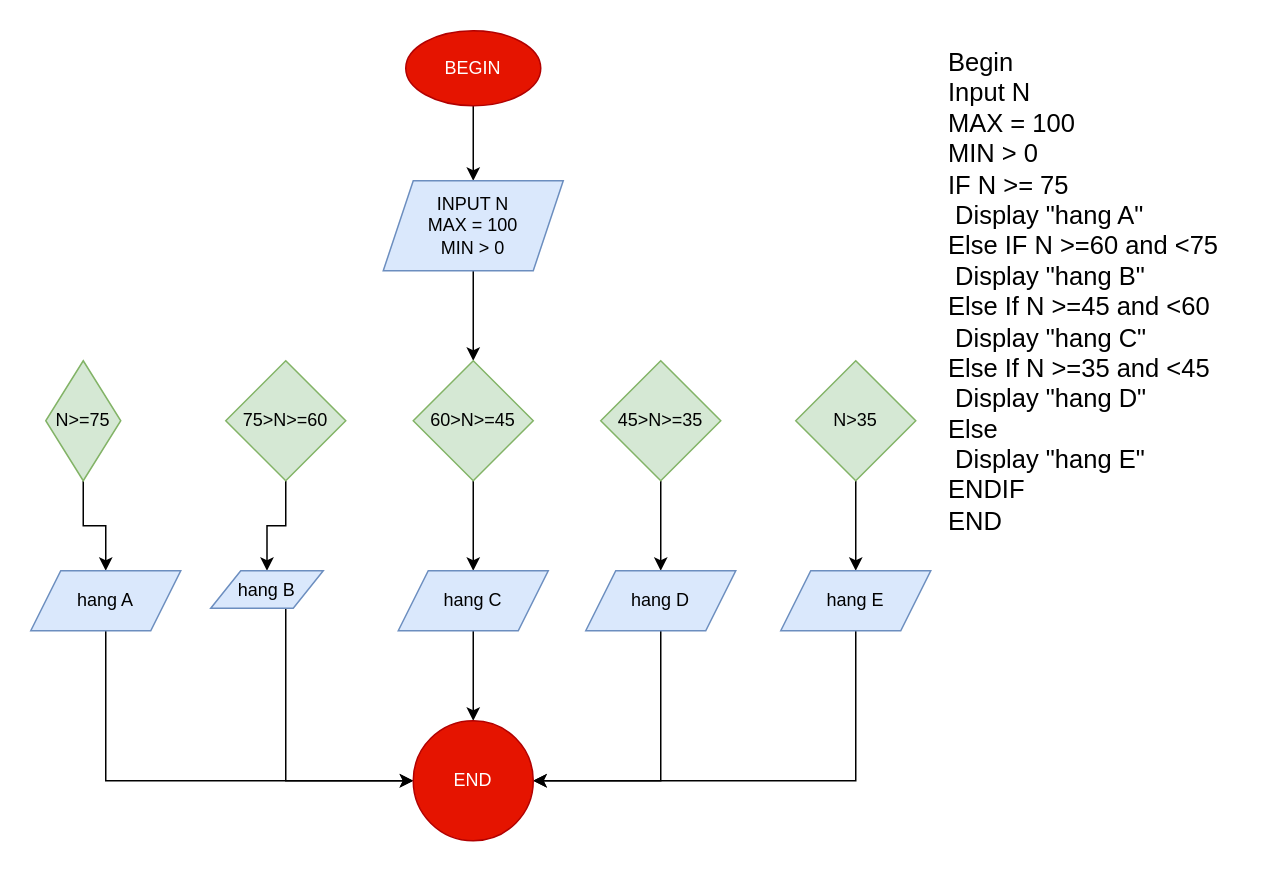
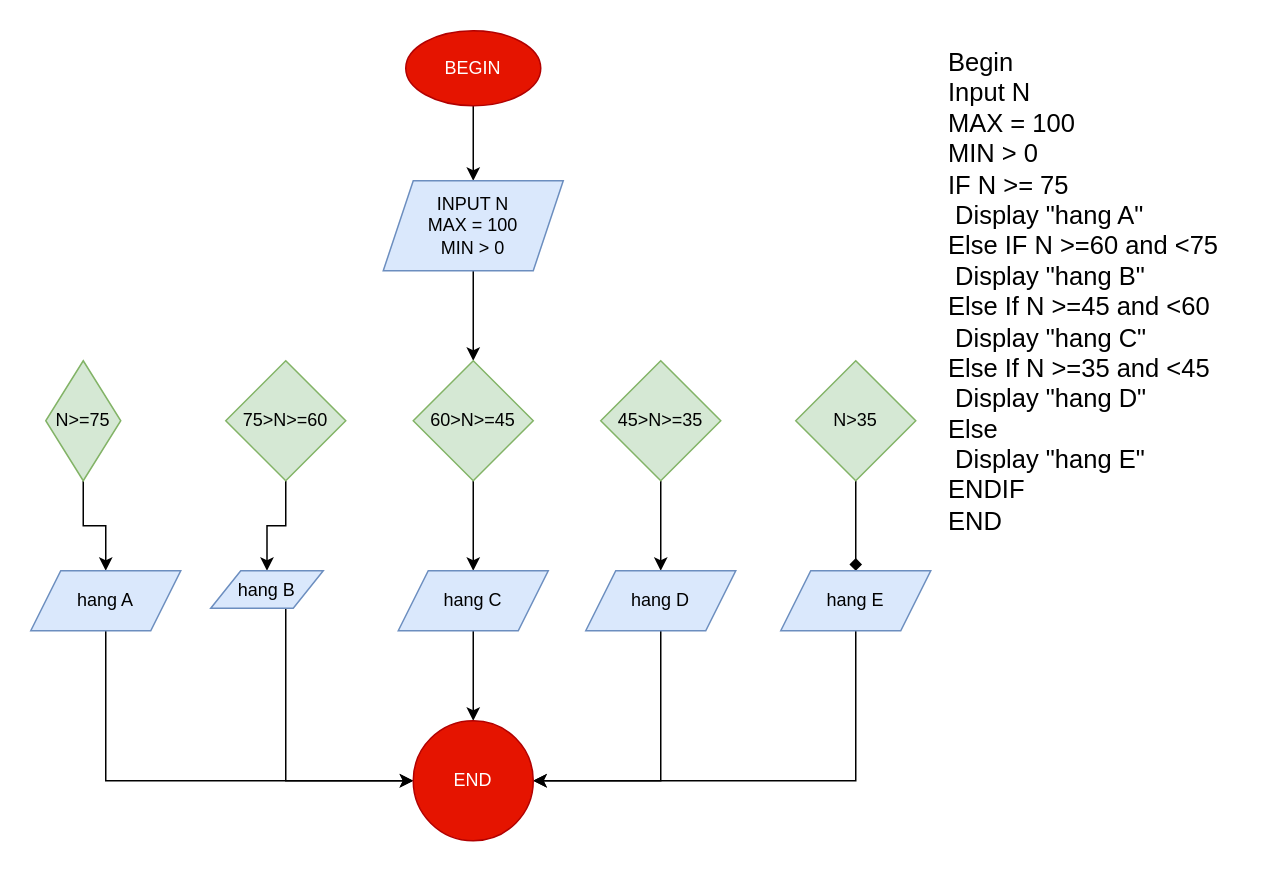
- <mxCell id="12" value="" style="edgeStyle=orthogonalEdgeStyle;rounded=0;orthogonalLoop=1;jettySize=auto;html=1;" edge="1" parent="1" source="13" target="25"><mxGeometry relative="1" as="geometry" /></mxCell>
+ <mxCell id="12" value="" style="edgeStyle=orthogonalEdgeStyle;rounded=0;orthogonalLoop=1;jettySize=auto;html=1;endArrow=diamond;" edge="1" parent="1" source="13" target="25"><mxGeometry relative="1" as="geometry" /></mxCell>
